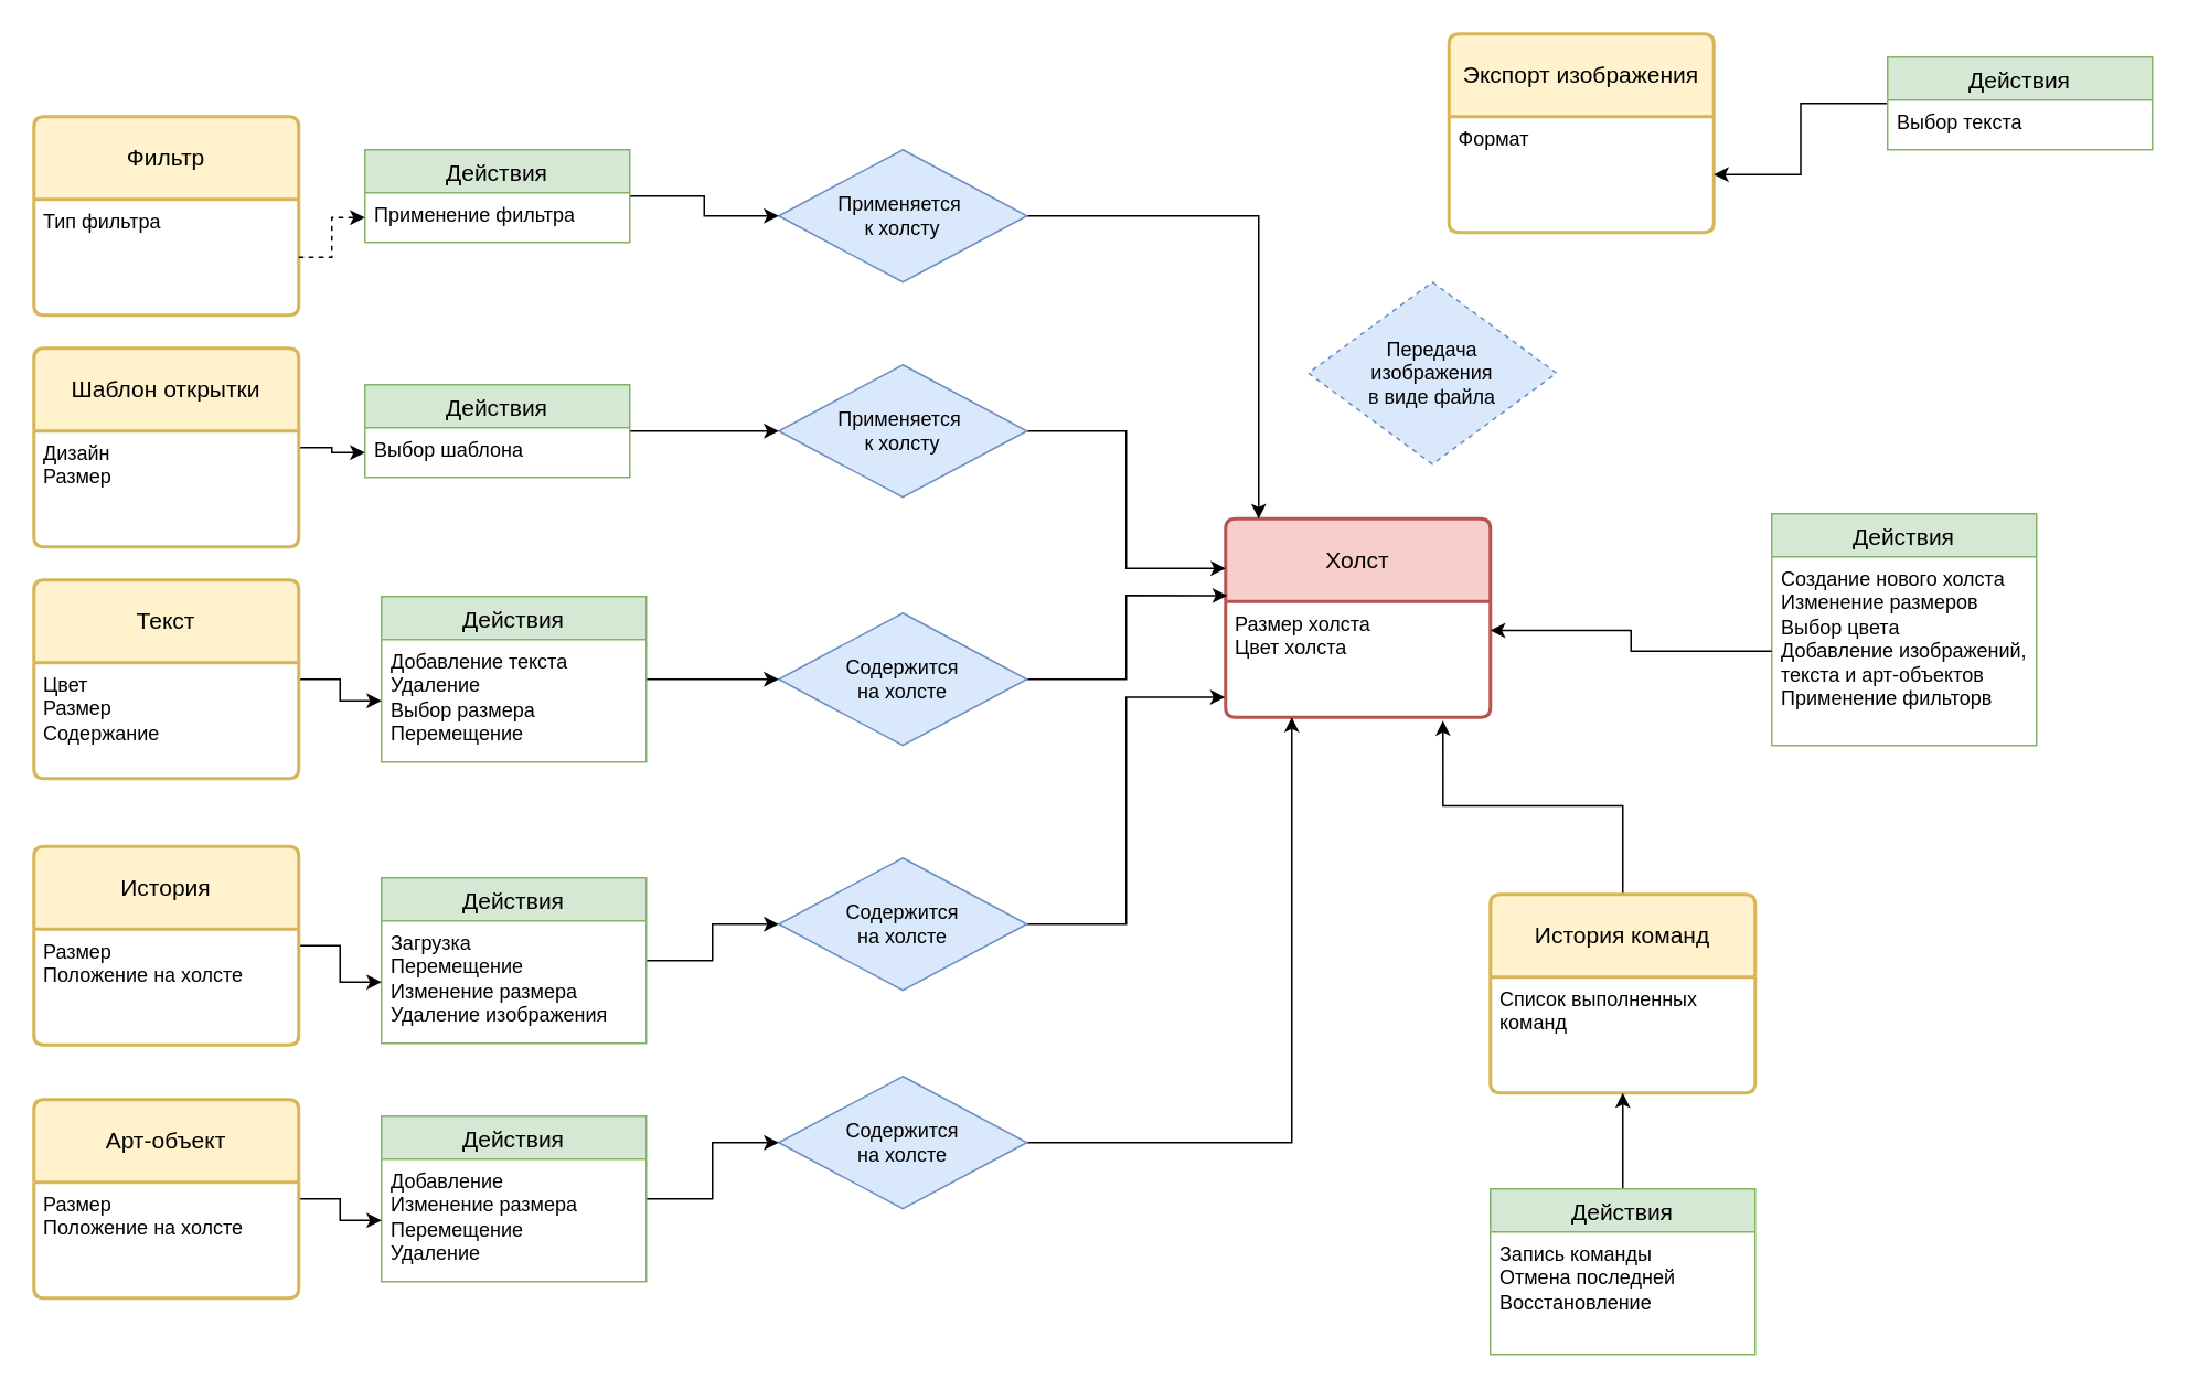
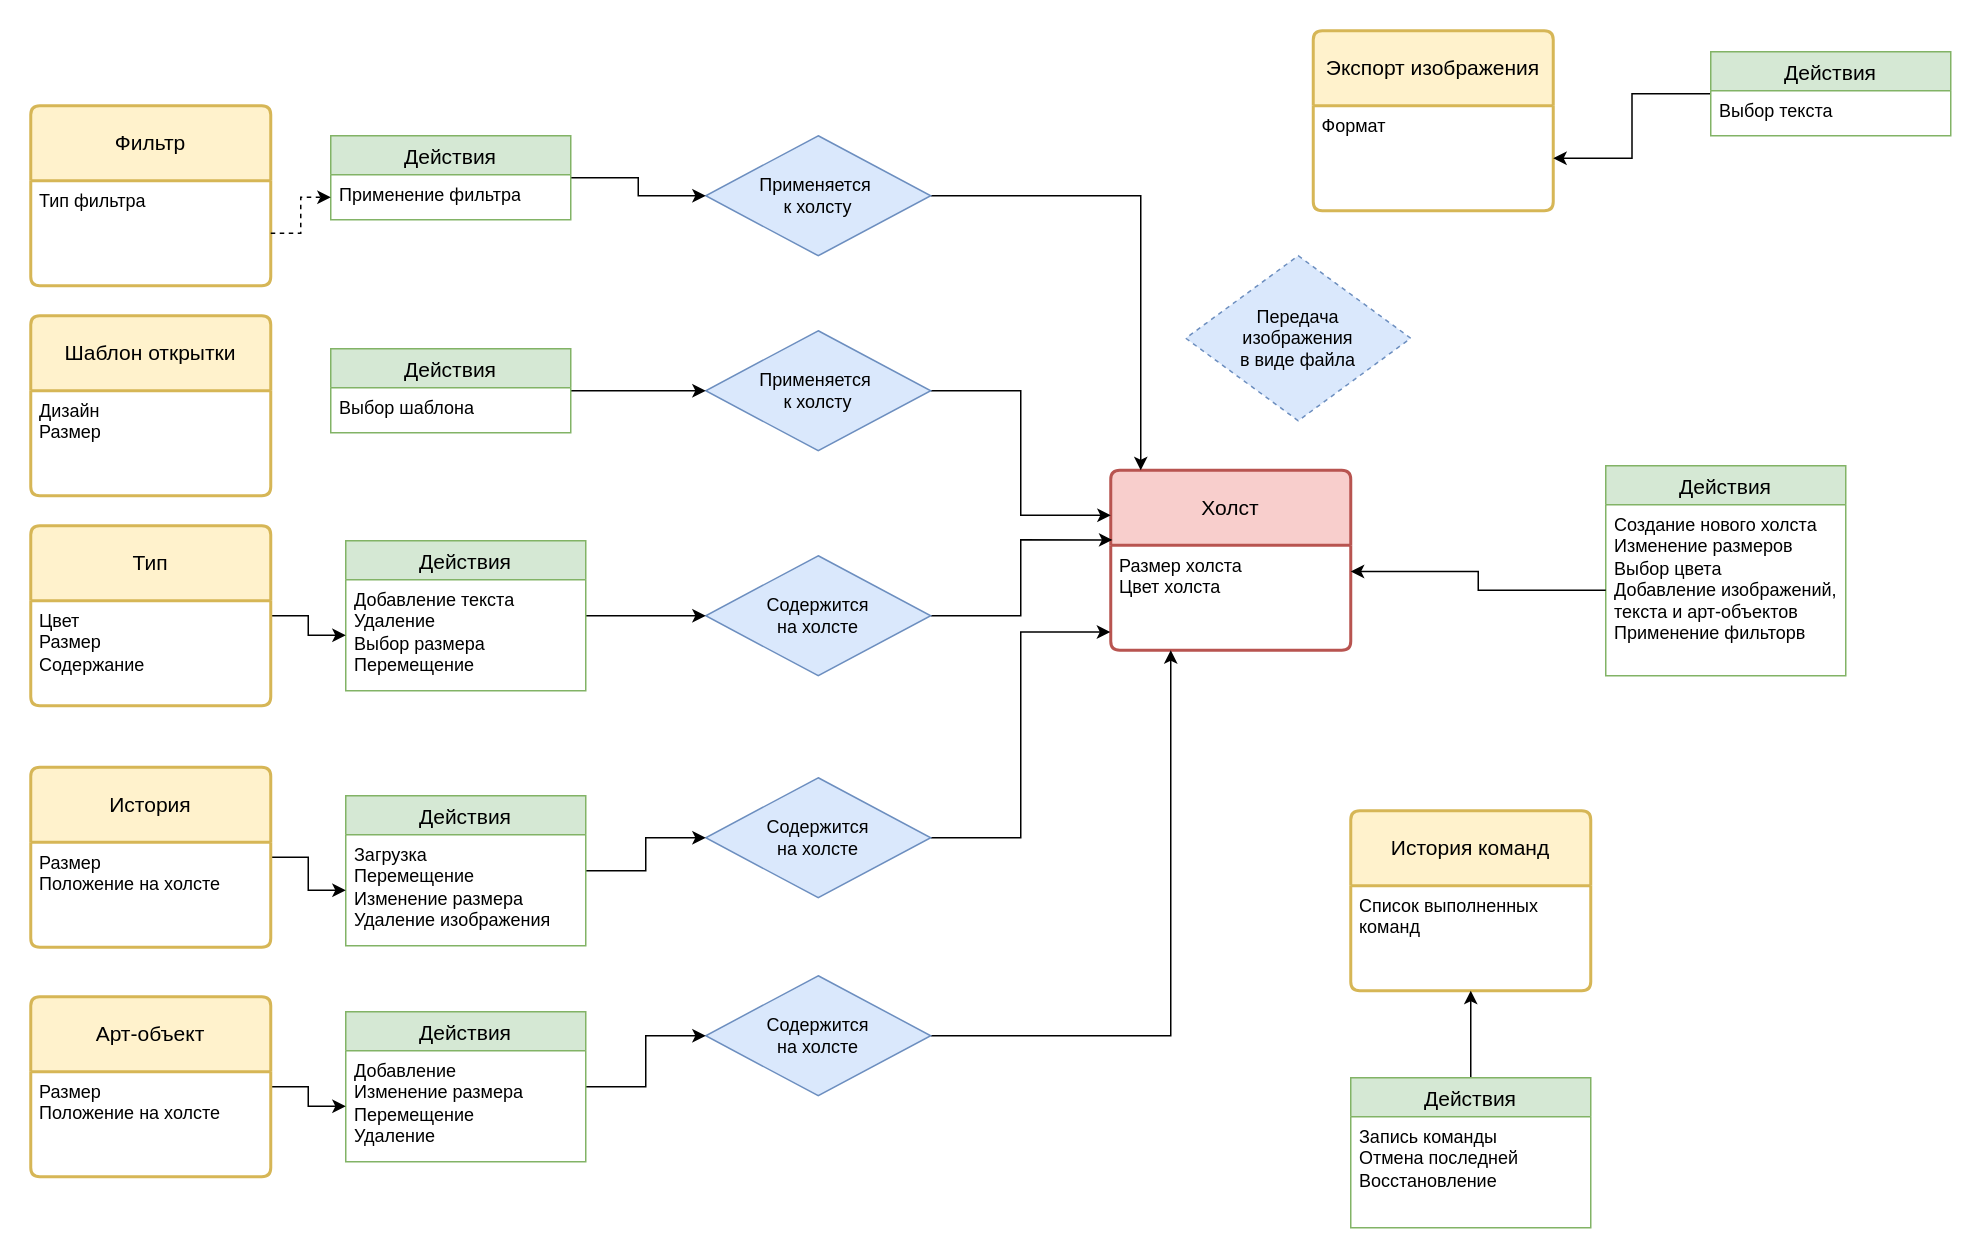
- <mxCell id="33" value="" style="edgeStyle=orthogonalEdgeStyle;rounded=0;orthogonalLoop=1;jettySize=auto;html=1;" edge="1" parent="1" source="34" target="19"><mxGeometry relative="1" as="geometry" /></mxCell>
- <mxCell id="38" value="Текст" style="swimlane;childLayout=stackLayout;horizontal=1;startSize=50;horizontalStack=0;rounded=1;fontSize=14;fontStyle=0;strokeWidth=2;resizeParent=0;resizeLast=1;shadow=0;dashed=0;align=center;arcSize=4;whiteSpace=wrap;html=1;fillColor=#fff2cc;strokeColor=#d6b656;" vertex="1" parent="1"><mxGeometry x="20" y="350" width="160" height="120" as="geometry" /></mxCell>
+ <mxCell id="38" value="Тип" style="swimlane;childLayout=stackLayout;horizontal=1;startSize=50;horizontalStack=0;rounded=1;fontSize=14;fontStyle=0;strokeWidth=2;resizeParent=0;resizeLast=1;shadow=0;dashed=0;align=center;arcSize=4;whiteSpace=wrap;html=1;fillColor=#fff2cc;strokeColor=#d6b656;" vertex="1" parent="1"><mxGeometry x="20" y="350" width="160" height="120" as="geometry" /></mxCell>
- <mxCell id="59" style="edgeStyle=orthogonalEdgeStyle;rounded=0;orthogonalLoop=1;jettySize=auto;html=1;entryX=0.821;entryY=1.029;entryDx=0;entryDy=0;entryPerimeter=0;" edge="1" parent="1" source="60" target="3"><mxGeometry relative="1" as="geometry" /></mxCell>
